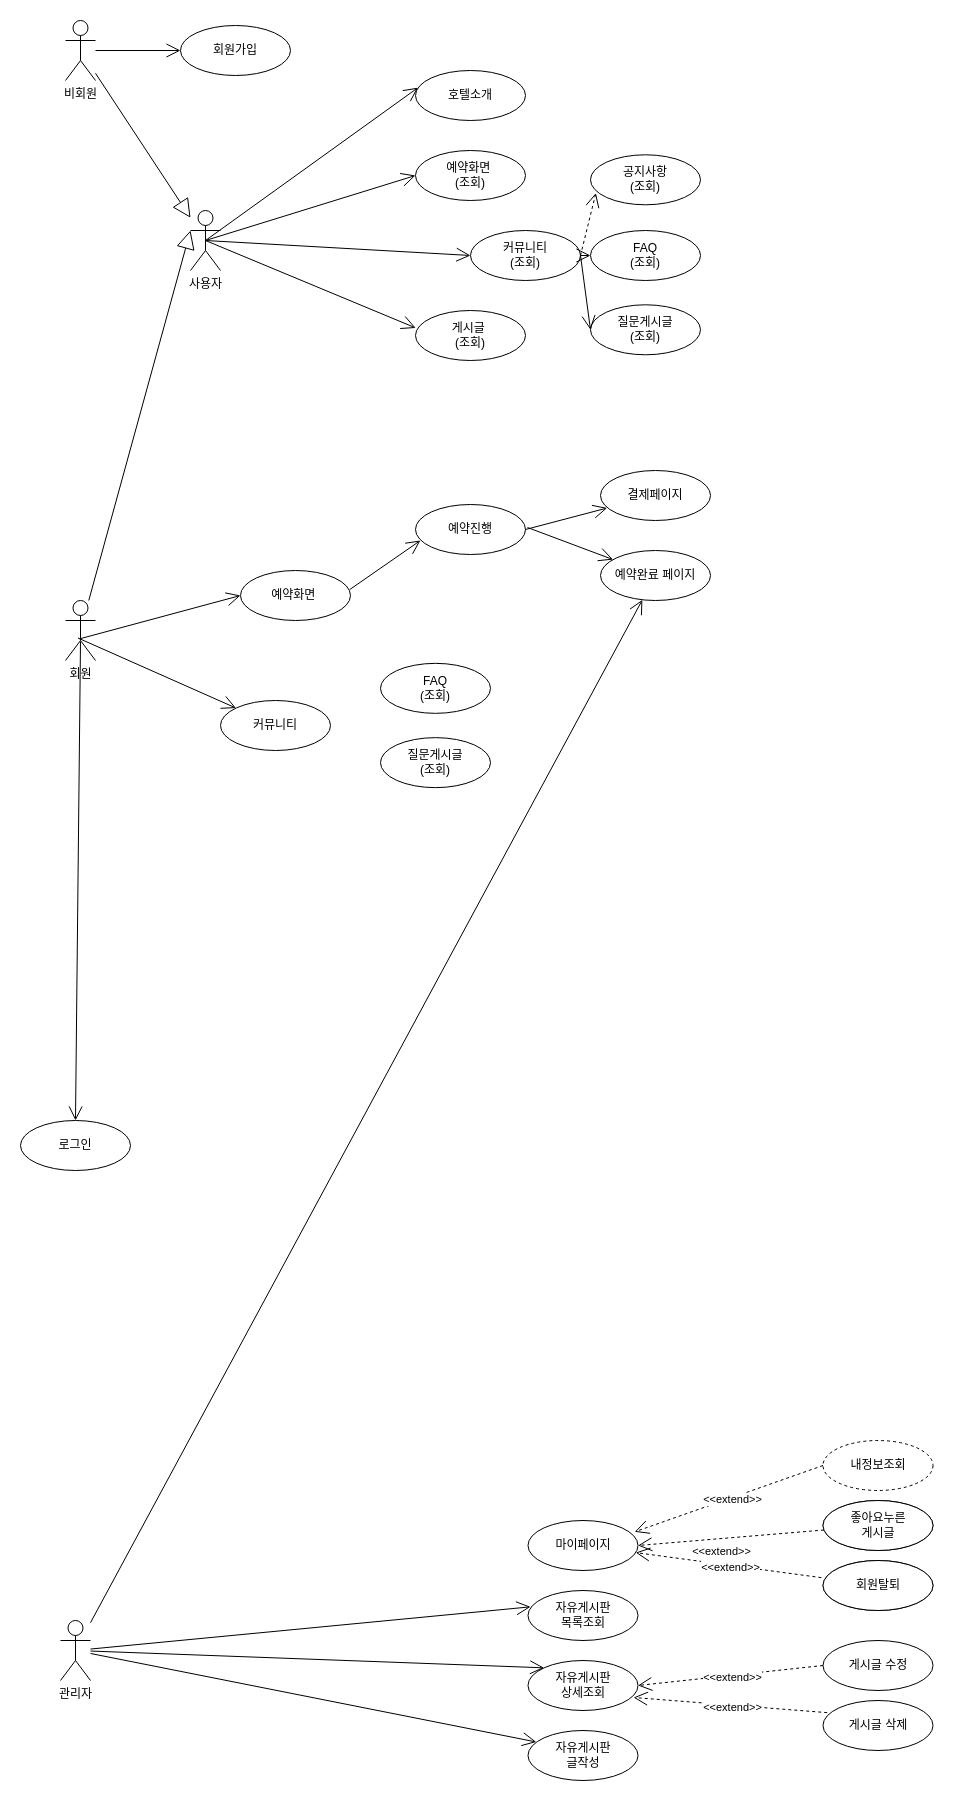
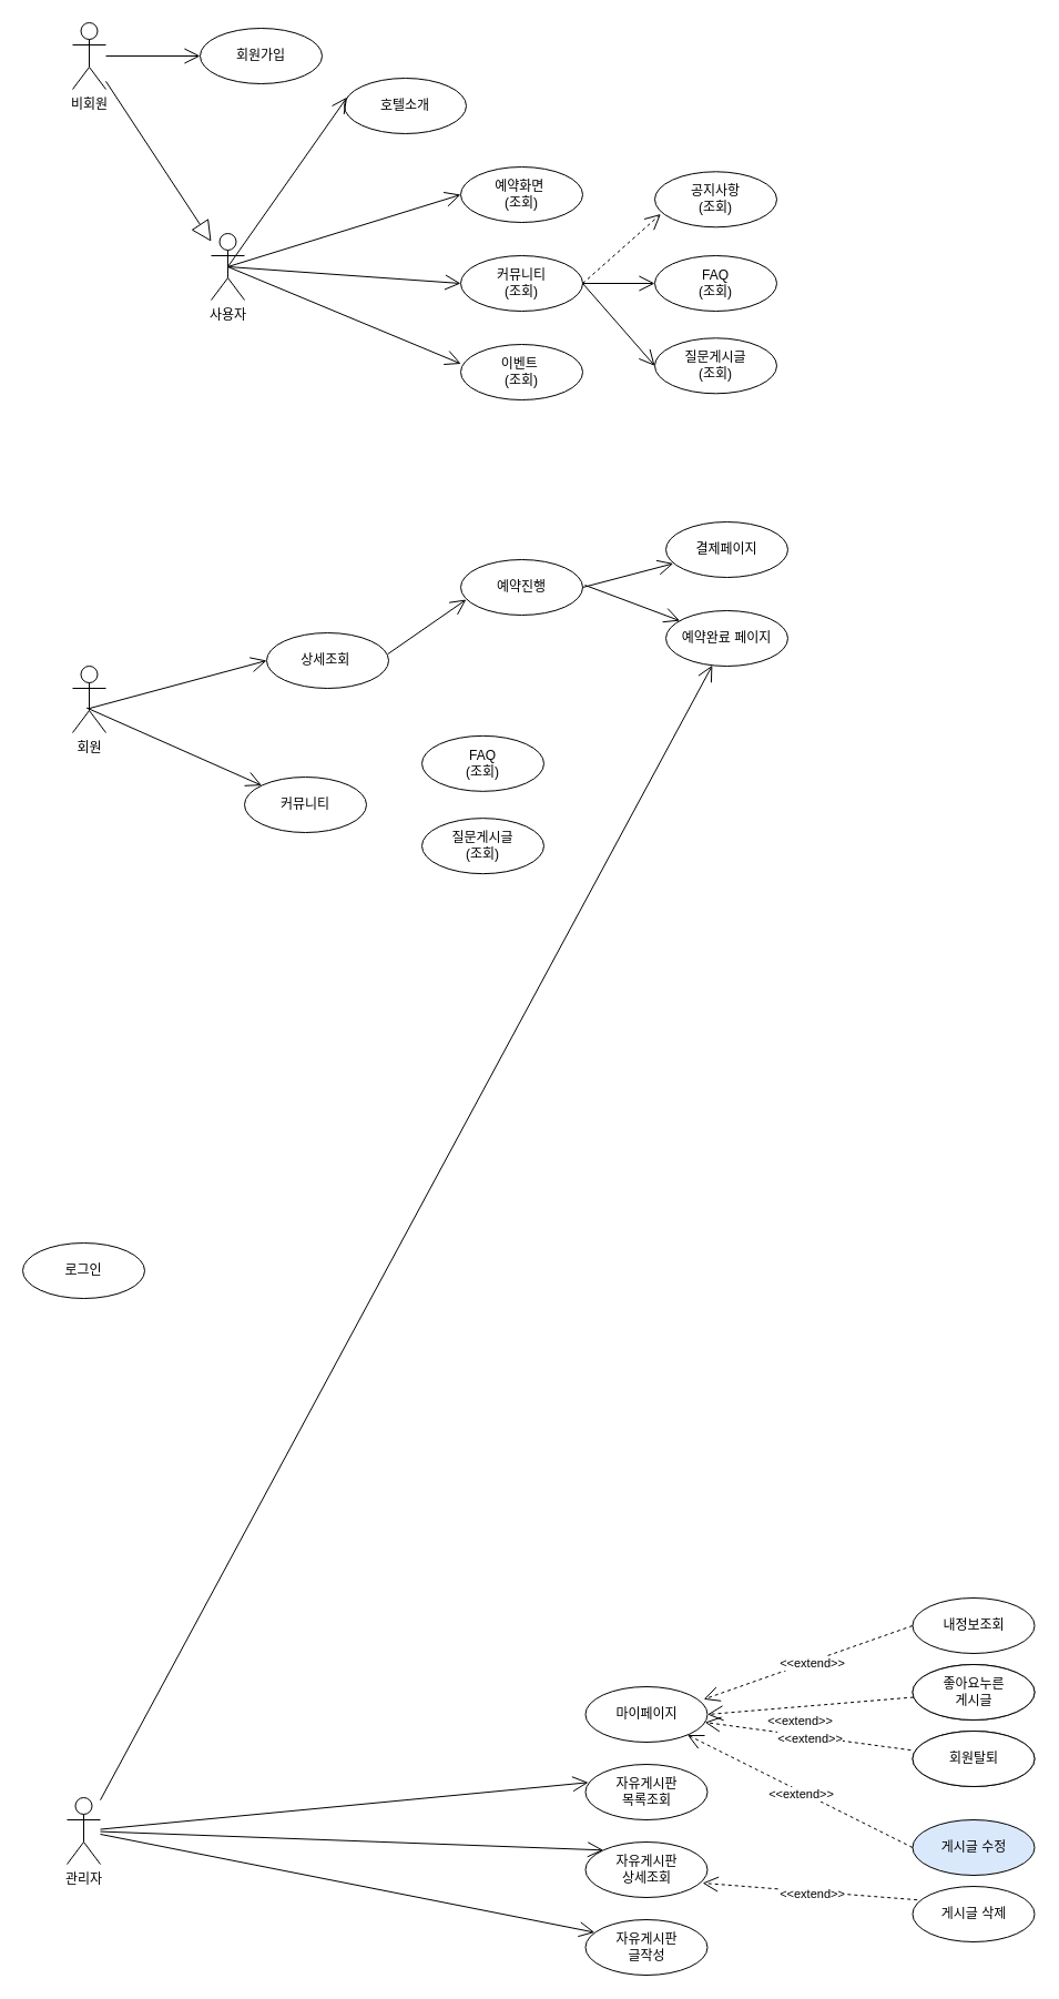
- <mxCell id="8" value="호텔소개" style="ellipse;whiteSpace=wrap;html=1;" parent="1" vertex="1"><mxGeometry x="415" y="70" width="110" height="50" as="geometry" /></mxCell>
+ <mxCell id="8" value="호텔소개" style="ellipse;whiteSpace=wrap;html=1;" parent="1" vertex="1"><mxGeometry x="310" y="70" width="110" height="50" as="geometry" /></mxCell>
- <mxCell id="35" value="커뮤니티&lt;br&gt;(조회)" style="ellipse;whiteSpace=wrap;html=1;" vertex="1" parent="1"><mxGeometry x="470" y="230" width="110" height="50" as="geometry" /></mxCell>
+ <mxCell id="35" value="커뮤니티&lt;br&gt;(조회)" style="ellipse;whiteSpace=wrap;html=1;" vertex="1" parent="1"><mxGeometry x="415" y="230" width="110" height="50" as="geometry" /></mxCell>
- <mxCell id="39" value="게시글&amp;nbsp;&lt;br&gt;(조회)" style="ellipse;whiteSpace=wrap;html=1;" vertex="1" parent="1"><mxGeometry x="415" y="310" width="110" height="50" as="geometry" /></mxCell>
+ <mxCell id="39" value="이벤트&amp;nbsp;&lt;br&gt;(조회)" style="ellipse;whiteSpace=wrap;html=1;" vertex="1" parent="1"><mxGeometry x="415" y="310" width="110" height="50" as="geometry" /></mxCell>
- <mxCell id="11" value="" style="endArrow=block;endSize=16;endFill=0;html=1;rounded=0;entryX=0;entryY=0.333;entryDx=0;entryDy=0;entryPerimeter=0;" parent="1" source="10" target="5" edge="1"><mxGeometry width="160" relative="1" as="geometry"><mxPoint x="115" y="153.57" as="sourcePoint" /><mxPoint x="215" y="99.57" as="targetPoint" /></mxGeometry></mxCell>
- <mxCell id="45" value="예약화면&amp;nbsp;" style="ellipse;whiteSpace=wrap;html=1;" vertex="1" parent="1"><mxGeometry x="240" y="570" width="110" height="50" as="geometry" /></mxCell>
+ <mxCell id="45" value="상세조회&amp;nbsp;" style="ellipse;whiteSpace=wrap;html=1;" vertex="1" parent="1"><mxGeometry x="240" y="570" width="110" height="50" as="geometry" /></mxCell>
- <mxCell id="33" value="" style="endArrow=open;endFill=1;endSize=12;html=1;rounded=0;entryX=0.5;entryY=0;entryDx=0;entryDy=0;exitX=0.5;exitY=0.683;exitDx=0;exitDy=0;exitPerimeter=0;" parent="1" target="32" edge="1" source="10"><mxGeometry width="160" relative="1" as="geometry"><mxPoint x="75.36" y="390.9" as="sourcePoint" /><mxPoint x="75" y="526.25" as="targetPoint" /></mxGeometry></mxCell>
- <mxCell id="16" value="내정보조회" style="ellipse;whiteSpace=wrap;html=1;dashed=1;" parent="1" vertex="1"><mxGeometry x="822.5" y="1440" width="110" height="50" as="geometry" /></mxCell>
+ <mxCell id="16" value="내정보조회" style="ellipse;whiteSpace=wrap;html=1;" parent="1" vertex="1"><mxGeometry x="822.5" y="1440" width="110" height="50" as="geometry" /></mxCell>
- <mxCell id="28" value="게시글 수정" style="ellipse;whiteSpace=wrap;html=1;" parent="1" vertex="1"><mxGeometry x="822.5" y="1640" width="110" height="50" as="geometry" /></mxCell>
+ <mxCell id="28" value="게시글 수정" style="ellipse;whiteSpace=wrap;html=1;fillColor=#dae8fc;" parent="1" vertex="1"><mxGeometry x="822.5" y="1640" width="110" height="50" as="geometry" /></mxCell>
- <mxCell id="31" value="&amp;lt;&amp;lt;extend&amp;gt;&amp;gt;" style="endArrow=open;endSize=12;dashed=1;html=1;rounded=0;exitX=0;exitY=0.5;exitDx=0;exitDy=0;entryX=1;entryY=0.5;entryDx=0;entryDy=0;" parent="1" source="28" target="23" edge="1"><mxGeometry x="-0.024" y="2" width="160" relative="1" as="geometry"><mxPoint x="826.5" y="1710" as="sourcePoint" /><mxPoint x="637.5" y="1673" as="targetPoint" /><mxPoint as="offset" /></mxGeometry></mxCell>
+ <mxCell id="31" value="&amp;lt;&amp;lt;extend&amp;gt;&amp;gt;" style="endArrow=open;endSize=12;dashed=1;html=1;rounded=0;exitX=0;exitY=0.5;exitDx=0;exitDy=0;" parent="1" source="28" target="12" edge="1"><mxGeometry x="-0.024" y="2" width="160" relative="1" as="geometry"><mxPoint x="826.5" y="1710" as="sourcePoint" /><mxPoint x="637.5" y="1673" as="targetPoint" /><mxPoint as="offset" /></mxGeometry></mxCell>
